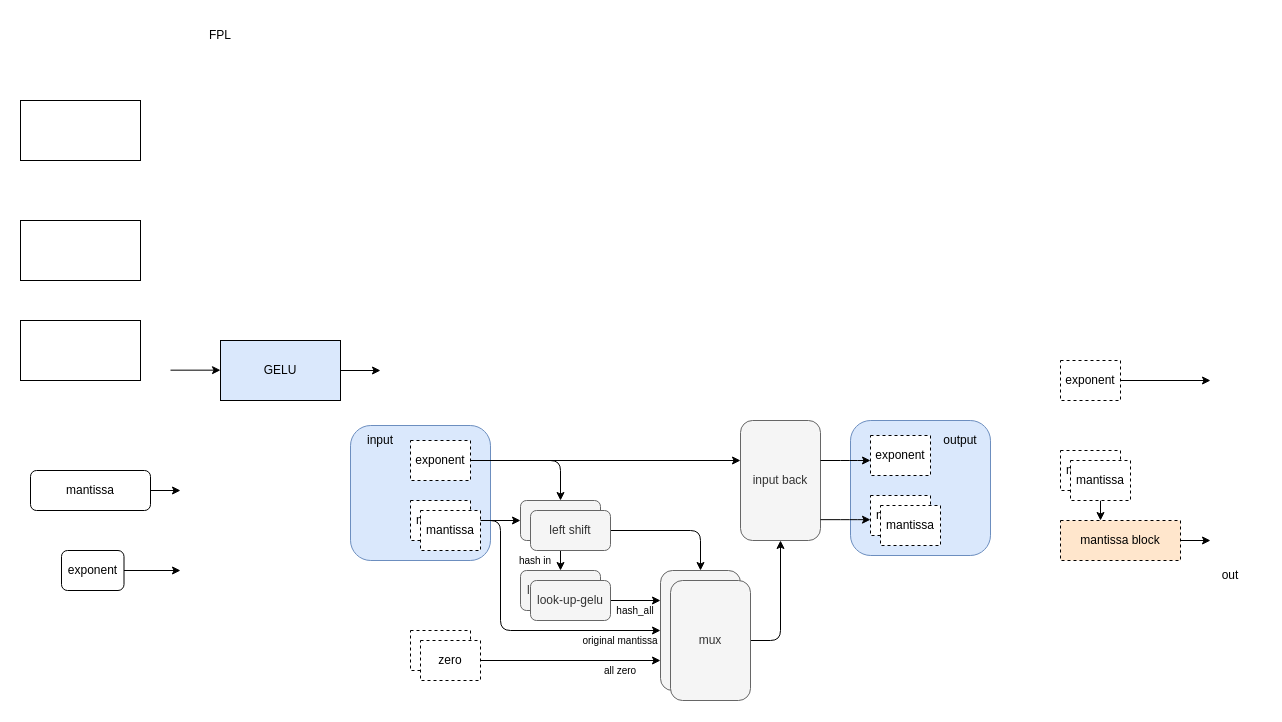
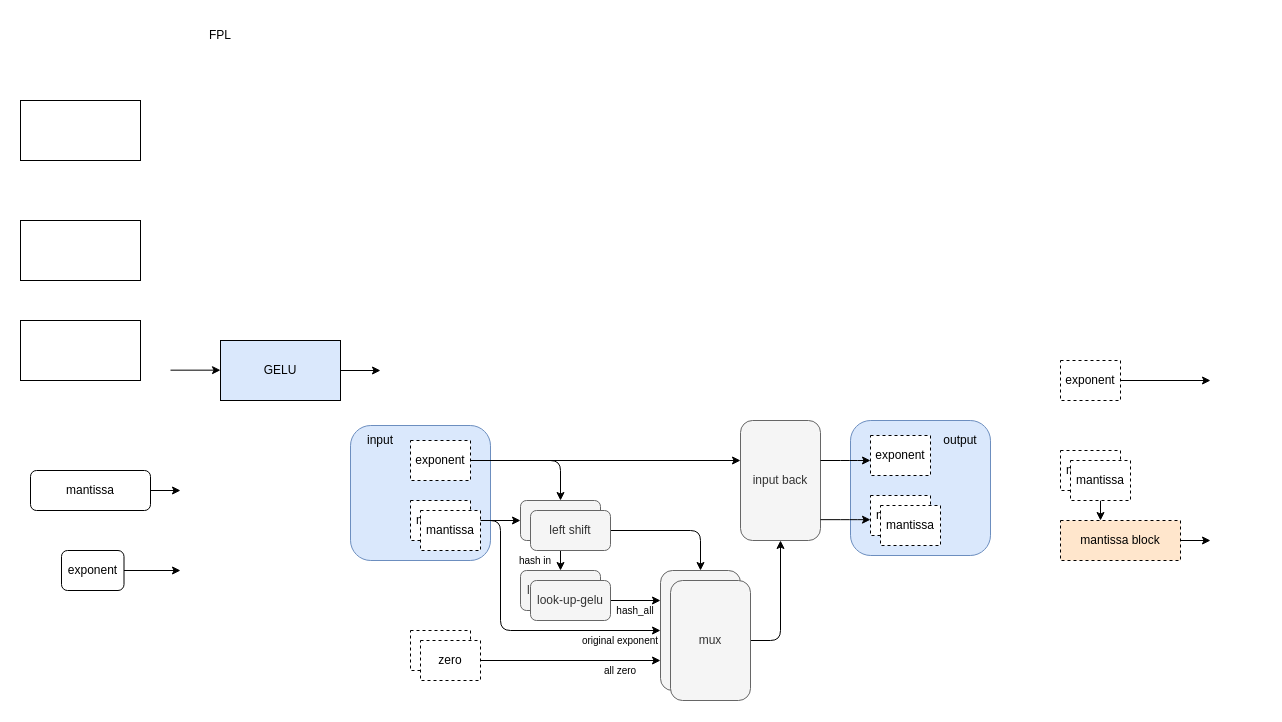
- <mxCell id="41" value="out" style="text;strokeColor=none;align=center;fillColor=none;html=1;verticalAlign=middle;whiteSpace=wrap;rounded=0;" parent="1" vertex="1"><mxGeometry x="1200" y="560" width="60" height="30" as="geometry" /></mxCell>
- <mxCell id="25" value="original mantissa" style="text;strokeColor=none;align=center;fillColor=none;html=1;verticalAlign=middle;whiteSpace=wrap;rounded=0;fontSize=10;" parent="1" vertex="1"><mxGeometry x="580" y="630" width="80" height="20" as="geometry" /></mxCell>
+ <mxCell id="25" value="original exponent" style="text;strokeColor=none;align=center;fillColor=none;html=1;verticalAlign=middle;whiteSpace=wrap;rounded=0;fontSize=10;" parent="1" vertex="1"><mxGeometry x="580" y="630" width="80" height="20" as="geometry" /></mxCell>
